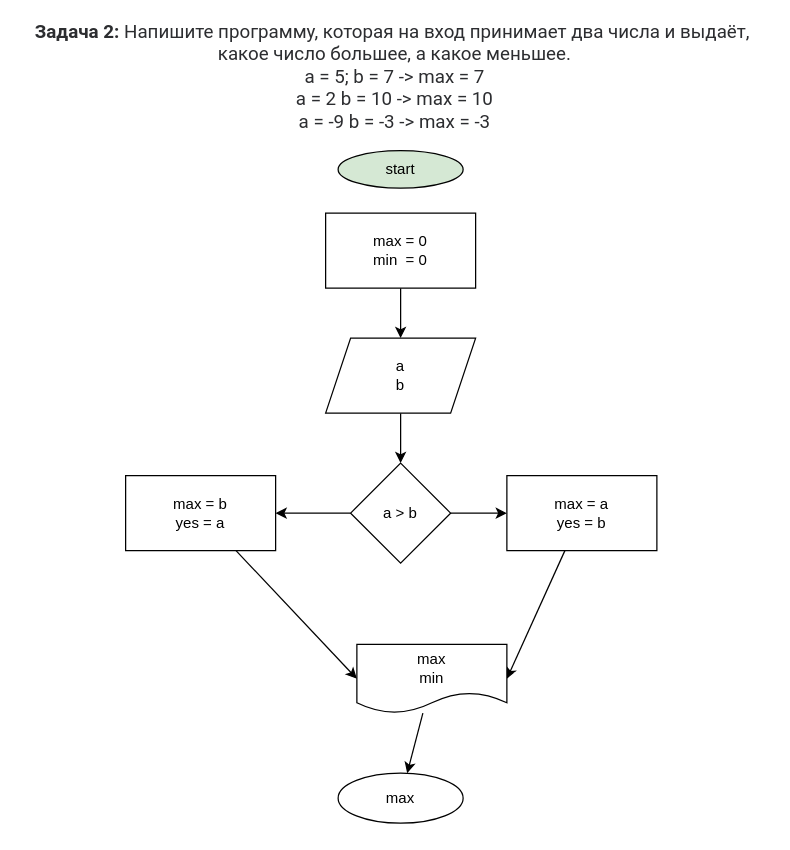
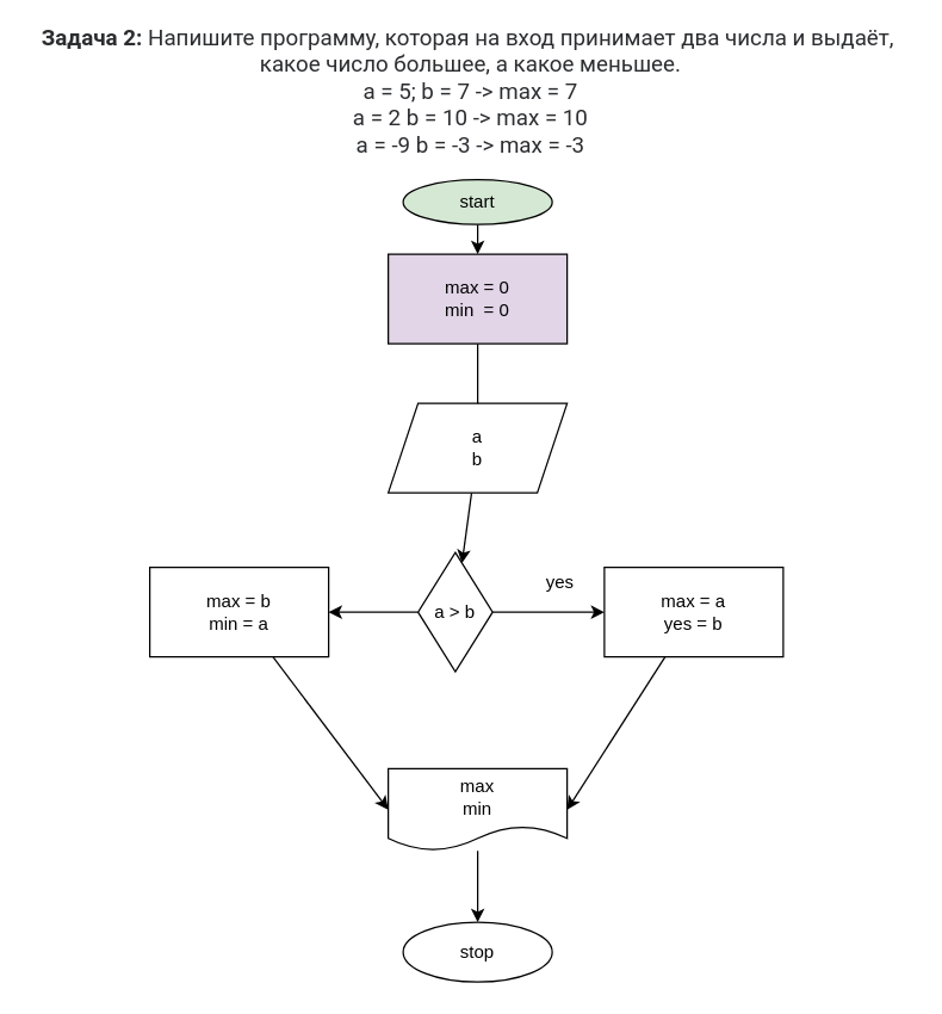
+ <mxCell id="3" value="" style="edgeStyle=none;html=1;" parent="1" source="4" target="13" edge="1"><mxGeometry relative="1" as="geometry" /></mxCell>
- <mxCell id="13" value="max = 0&lt;br&gt;min&amp;nbsp; = 0" style="rounded=0;whiteSpace=wrap;html=1;" parent="1" vertex="1"><mxGeometry x="260" y="170" width="120" height="60" as="geometry" /></mxCell>
+ <mxCell id="13" value="max = 0&lt;br&gt;min&amp;nbsp; = 0" style="rounded=0;whiteSpace=wrap;html=1;fillColor=#e1d5e7;" parent="1" vertex="1"><mxGeometry x="260" y="170" width="120" height="60" as="geometry" /></mxCell>
- <mxCell id="12" value="" style="edgeStyle=none;html=1;" parent="1" source="13" target="6" edge="1"><mxGeometry relative="1" as="geometry" /></mxCell>
+ <mxCell id="12" value="" style="edgeStyle=none;html=1;endArrow=none;" parent="1" source="13" target="6" edge="1"><mxGeometry relative="1" as="geometry" /></mxCell>
+ <mxCell id="19" value="yes" style="text;html=1;align=center;verticalAlign=middle;resizable=0;points=[];autosize=1;strokeColor=none;fillColor=none;" vertex="1" parent="1"><mxGeometry x="360" y="380" width="30" height="20" as="geometry" /></mxCell>
- <mxCell id="15" value="max = b&lt;br&gt;yes = a" style="rounded=0;whiteSpace=wrap;html=1;" parent="1" vertex="1"><mxGeometry x="100" y="380" width="120" height="60" as="geometry" /></mxCell>
+ <mxCell id="15" value="max = b&lt;br&gt;min = a" style="rounded=0;whiteSpace=wrap;html=1;" parent="1" vertex="1"><mxGeometry x="100" y="380" width="120" height="60" as="geometry" /></mxCell>
- <mxCell id="9" value="a &amp;gt; b" style="rhombus;whiteSpace=wrap;html=1;" parent="1" vertex="1"><mxGeometry x="280" y="370" width="80" height="80" as="geometry" /></mxCell>
+ <mxCell id="9" value="a &amp;gt; b" style="rhombus;whiteSpace=wrap;html=1;" parent="1" vertex="1"><mxGeometry x="280" y="370" width="50" height="80" as="geometry" /></mxCell>
- <mxCell id="17" value="max&lt;br&gt;min" style="shape=document;whiteSpace=wrap;html=1;boundedLbl=1;" parent="1" vertex="1"><mxGeometry x="285" y="515" width="120" height="55" as="geometry" /></mxCell>
+ <mxCell id="17" value="max&lt;br&gt;min" style="shape=document;whiteSpace=wrap;html=1;boundedLbl=1;" parent="1" vertex="1"><mxGeometry x="260" y="515" width="120" height="55" as="geometry" /></mxCell>
- <mxCell id="18" value="max" style="ellipse;whiteSpace=wrap;html=1;" parent="1" vertex="1"><mxGeometry x="270" y="618" width="100" height="40" as="geometry" /></mxCell>
+ <mxCell id="18" value="stop" style="ellipse;whiteSpace=wrap;html=1;" parent="1" vertex="1"><mxGeometry x="270" y="618" width="100" height="40" as="geometry" /></mxCell>
